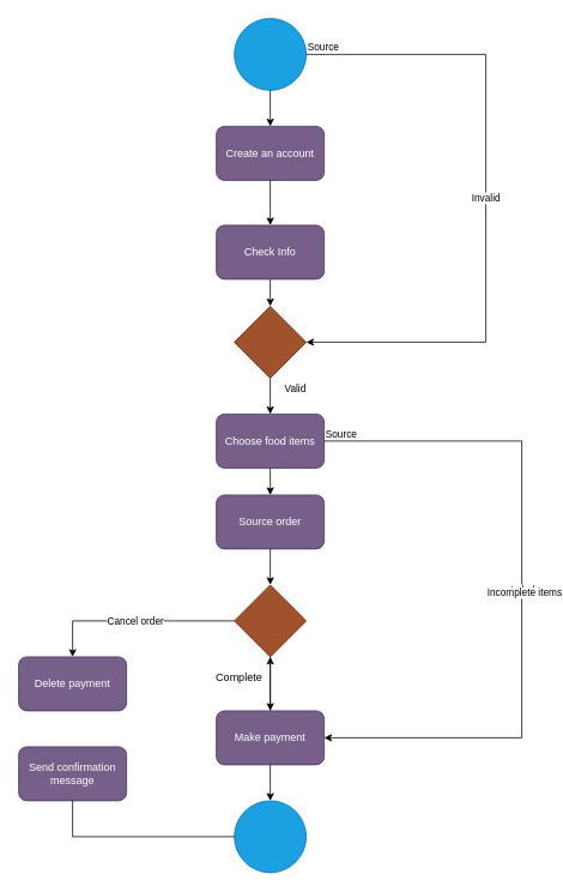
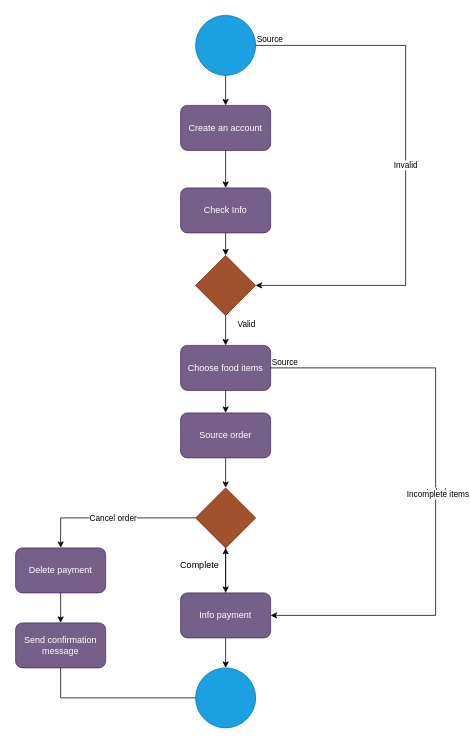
+ <mxCell id="29" value="" style="endArrow=classic;html=1;rounded=0;entryX=0.5;entryY=0;entryDx=0;entryDy=0;exitX=0.5;exitY=1;exitDx=0;exitDy=0;" edge="1" parent="1" source="17" target="18"><mxGeometry width="50" height="50" relative="1" as="geometry"><mxPoint x="80" y="800" as="sourcePoint" /><mxPoint x="90" y="790" as="targetPoint" /></mxGeometry></mxCell>
- <mxCell id="20" value="Make payment" style="rounded=1;whiteSpace=wrap;html=1;fillColor=#76608a;fontColor=#ffffff;strokeColor=#432D57;" vertex="1" parent="1"><mxGeometry x="240" y="790" width="120" height="60" as="geometry" /></mxCell>
+ <mxCell id="20" value="Info payment" style="rounded=1;whiteSpace=wrap;html=1;fillColor=#76608a;fontColor=#ffffff;strokeColor=#432D57;" vertex="1" parent="1"><mxGeometry x="240" y="790" width="120" height="60" as="geometry" /></mxCell>
